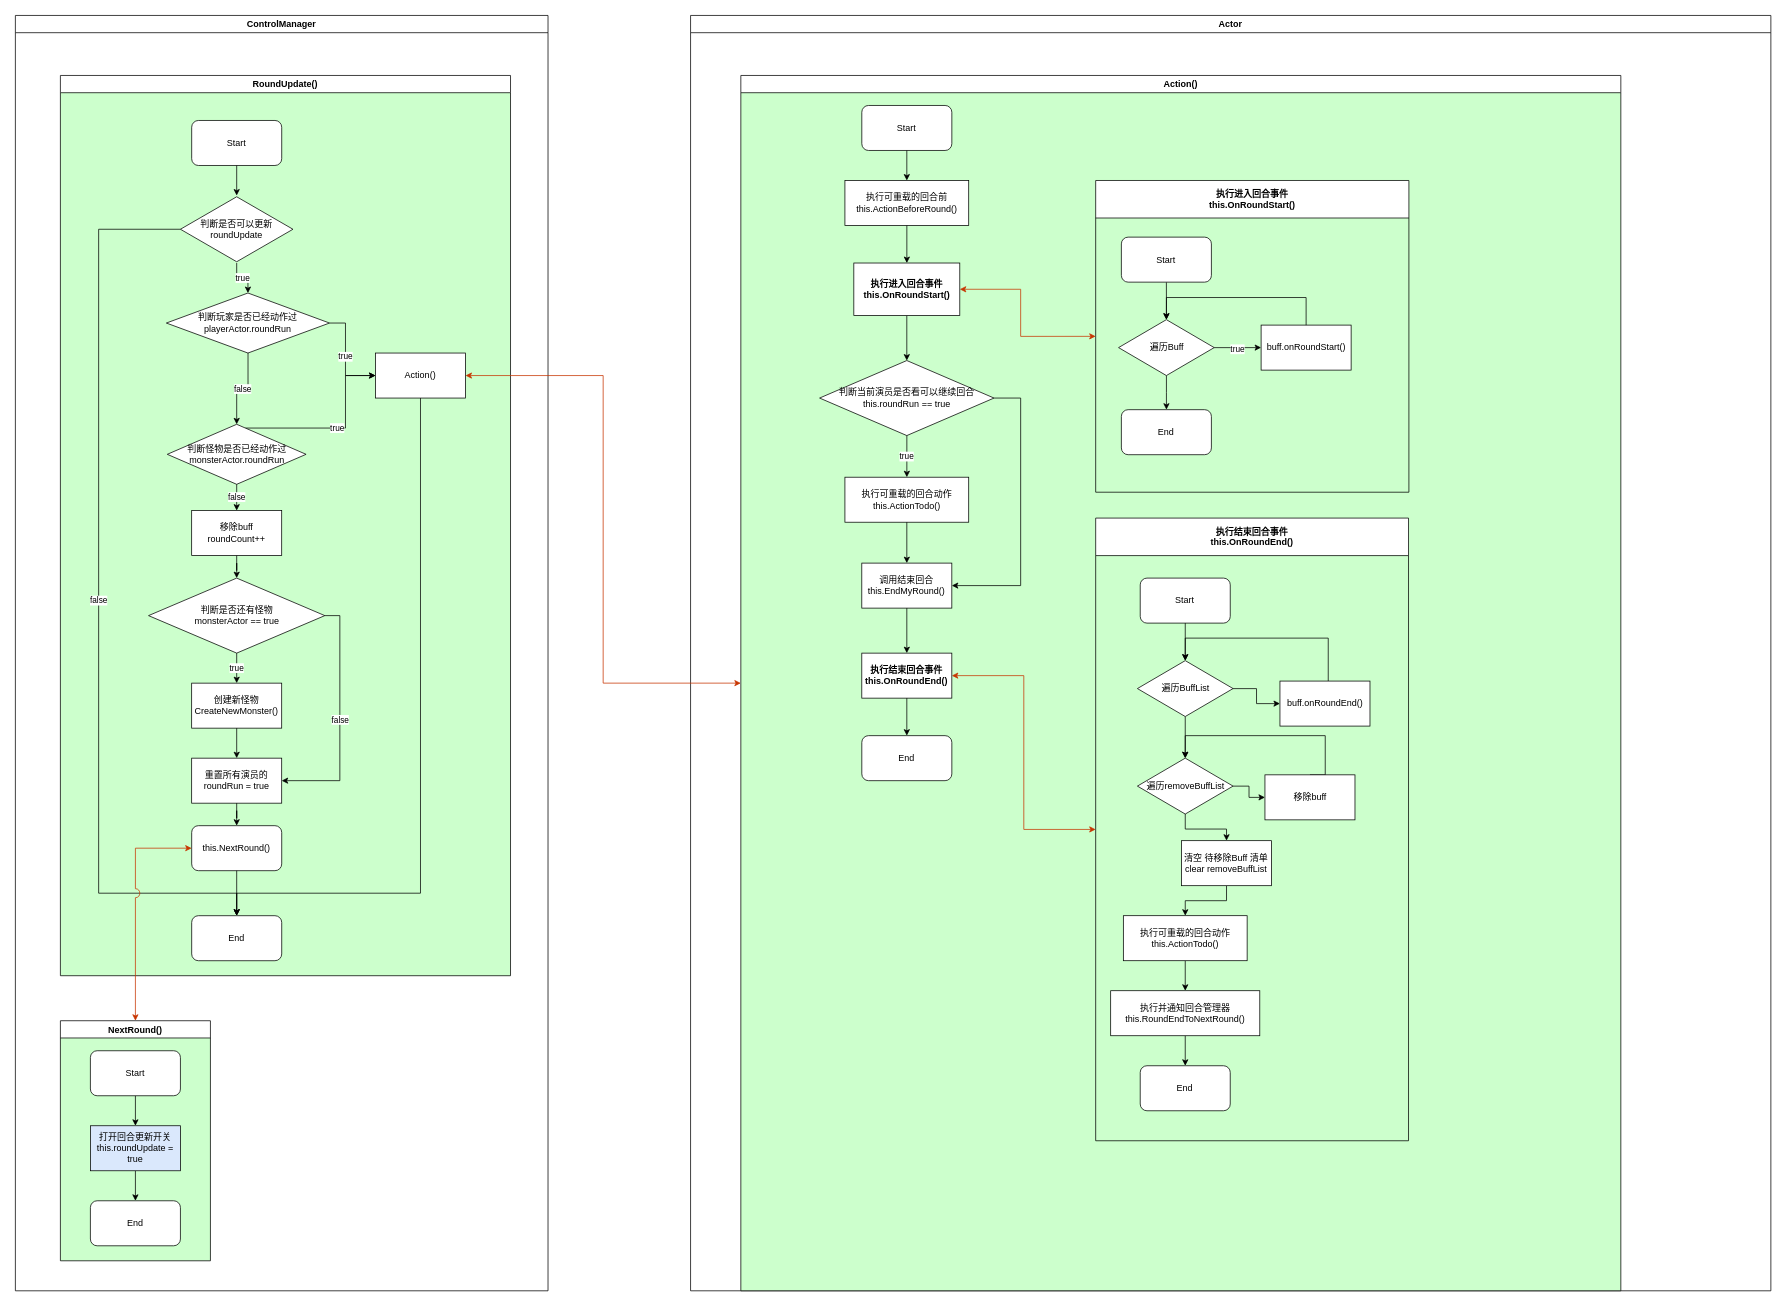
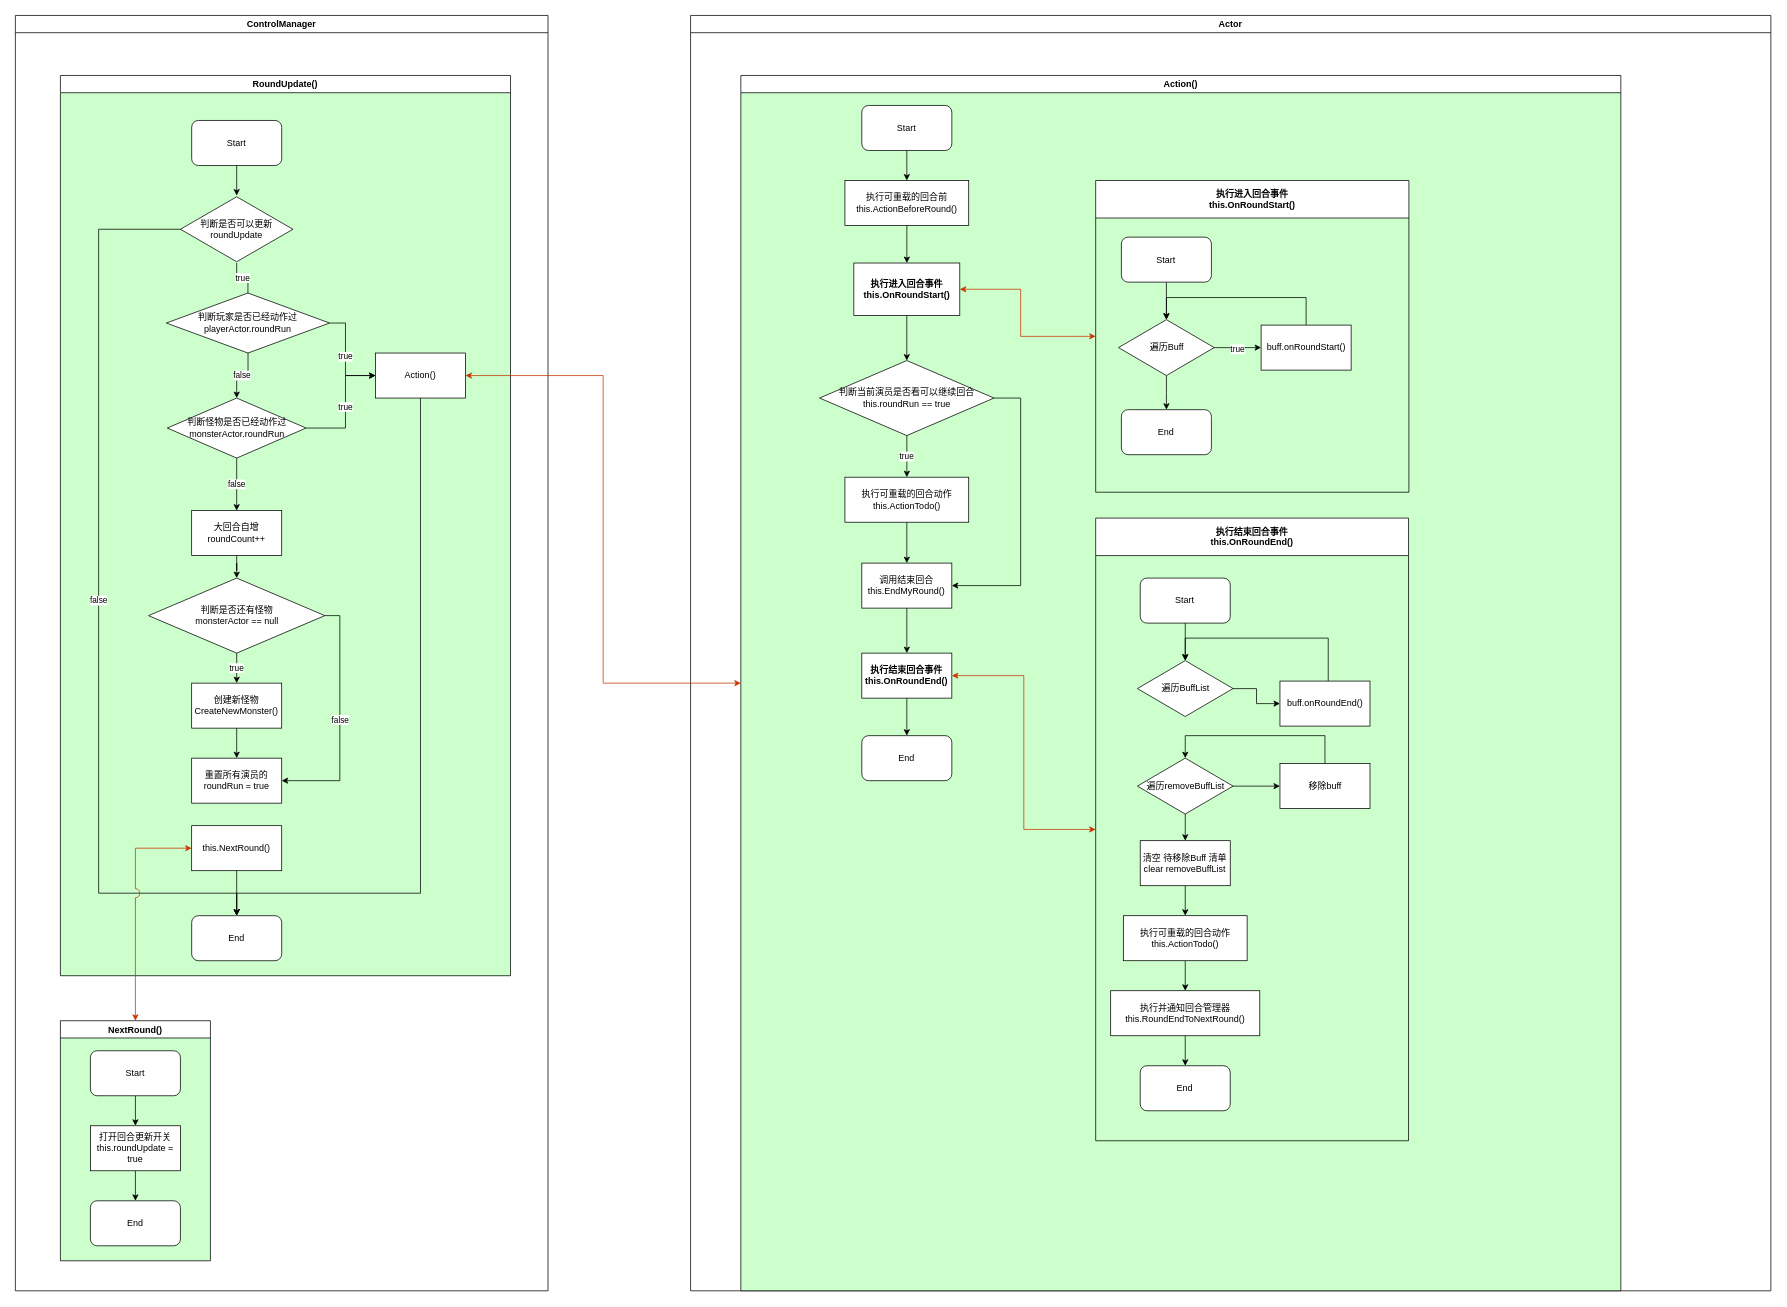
- <mxCell id="20" value="true" style="edgeStyle=orthogonalEdgeStyle;rounded=0;orthogonalLoop=1;jettySize=auto;html=1;entryX=0.5;entryY=0;entryDx=0;entryDy=0;" edge="1" parent="9" source="11" target="12"><mxGeometry relative="1" as="geometry"><mxPoint x="235" y="300" as="targetPoint" /></mxGeometry></mxCell>
+ <mxCell id="20" value="true" style="edgeStyle=orthogonalEdgeStyle;rounded=0;orthogonalLoop=1;jettySize=auto;html=1;entryX=0.5;entryY=0;entryDx=0;entryDy=0;endArrow=none;" edge="1" parent="9" source="11" target="12"><mxGeometry relative="1" as="geometry"><mxPoint x="235" y="300" as="targetPoint" /></mxGeometry></mxCell>
- <mxCell id="13" value="判断怪物是否已经动作过&lt;br&gt;monsterActor.roundRun" style="rhombus;whiteSpace=wrap;html=1;" vertex="1" parent="9"><mxGeometry x="25" y="405" width="185" height="80" as="geometry" /></mxCell>
+ <mxCell id="13" value="判断怪物是否已经动作过&lt;br&gt;monsterActor.roundRun" style="rhombus;whiteSpace=wrap;html=1;" vertex="1" parent="9"><mxGeometry x="25" y="370" width="185" height="80" as="geometry" /></mxCell>
- <mxCell id="14" value="移除buff&lt;br&gt;roundCount++" style="rounded=0;whiteSpace=wrap;html=1;" vertex="1" parent="9"><mxGeometry x="57.5" y="520" width="120" height="60" as="geometry" /></mxCell>
+ <mxCell id="14" value="大回合自增&lt;br&gt;roundCount++" style="rounded=0;whiteSpace=wrap;html=1;" vertex="1" parent="9"><mxGeometry x="57.5" y="520" width="120" height="60" as="geometry" /></mxCell>
- <mxCell id="15" value="判断是否还有怪物&lt;br&gt;monsterActor == true" style="rhombus;whiteSpace=wrap;html=1;" vertex="1" parent="9"><mxGeometry y="610" width="235" height="100" as="geometry" /></mxCell>
+ <mxCell id="15" value="判断是否还有怪物&lt;br&gt;monsterActor == null" style="rhombus;whiteSpace=wrap;html=1;" vertex="1" parent="9"><mxGeometry y="610" width="235" height="100" as="geometry" /></mxCell>
- <mxCell id="55" style="edgeStyle=orthogonalEdgeStyle;rounded=0;comic=0;jumpStyle=arc;jumpSize=12;orthogonalLoop=1;jettySize=auto;html=1;shadow=0;startArrow=none;startFill=0;endArrow=classic;endFill=1;" edge="1" parent="51" source="56" target="61"><mxGeometry relative="1" as="geometry" /></mxCell>
- <mxCell id="63" value="移除buff" style="rounded=0;whiteSpace=wrap;html=1;shadow=0;glass=0;comic=0;labelBackgroundColor=none;fillColor=#ffffff;gradientColor=none;" vertex="1" parent="51"><mxGeometry x="225.63" y="342.25" width="120" height="60" as="geometry" /></mxCell>
+ <mxCell id="63" value="移除buff" style="rounded=0;whiteSpace=wrap;html=1;shadow=0;glass=0;comic=0;labelBackgroundColor=none;fillColor=#ffffff;gradientColor=none;" vertex="1" parent="51"><mxGeometry x="245.63" y="327.25" width="120" height="60" as="geometry" /></mxCell>
- <mxCell id="27" style="edgeStyle=orthogonalEdgeStyle;rounded=0;orthogonalLoop=1;jettySize=auto;html=1;entryX=0.5;entryY=0;entryDx=0;entryDy=0;" edge="1" parent="9" source="17" target="18"><mxGeometry relative="1" as="geometry" /></mxCell>
- <mxCell id="18" value="this.NextRound()" style="whiteSpace=wrap;html=1;rounded=1;" vertex="1" parent="9"><mxGeometry x="57.5" y="940" width="120" height="60" as="geometry" /></mxCell>
+ <mxCell id="18" value="this.NextRound()" style="rounded=0;whiteSpace=wrap;html=1;" vertex="1" parent="9"><mxGeometry x="57.5" y="940" width="120" height="60" as="geometry" /></mxCell>
- <mxCell id="66" value="清空 待移除Buff 清单&lt;br&gt;clear removeBuffList" style="rounded=0;whiteSpace=wrap;html=1;shadow=0;glass=0;comic=0;labelBackgroundColor=none;fillColor=#ffffff;gradientColor=none;" vertex="1" parent="51"><mxGeometry x="114.38" y="430" width="120" height="60" as="geometry" /></mxCell>
+ <mxCell id="66" value="清空 待移除Buff 清单&lt;br&gt;clear removeBuffList" style="rounded=0;whiteSpace=wrap;html=1;shadow=0;glass=0;comic=0;labelBackgroundColor=none;fillColor=#ffffff;gradientColor=none;" vertex="1" parent="51"><mxGeometry x="59.38" y="430" width="120" height="60" as="geometry" /></mxCell>
- <mxCell id="36" value="打开回合更新开关&lt;br&gt;this.roundUpdate = true" style="rounded=0;whiteSpace=wrap;html=1;fillColor=#dae8fc;" vertex="1" parent="32"><mxGeometry x="40" y="140" width="120" height="60" as="geometry" /></mxCell>
+ <mxCell id="36" value="打开回合更新开关&lt;br&gt;this.roundUpdate = true" style="rounded=0;whiteSpace=wrap;html=1;" vertex="1" parent="32"><mxGeometry x="40" y="140" width="120" height="60" as="geometry" /></mxCell>
